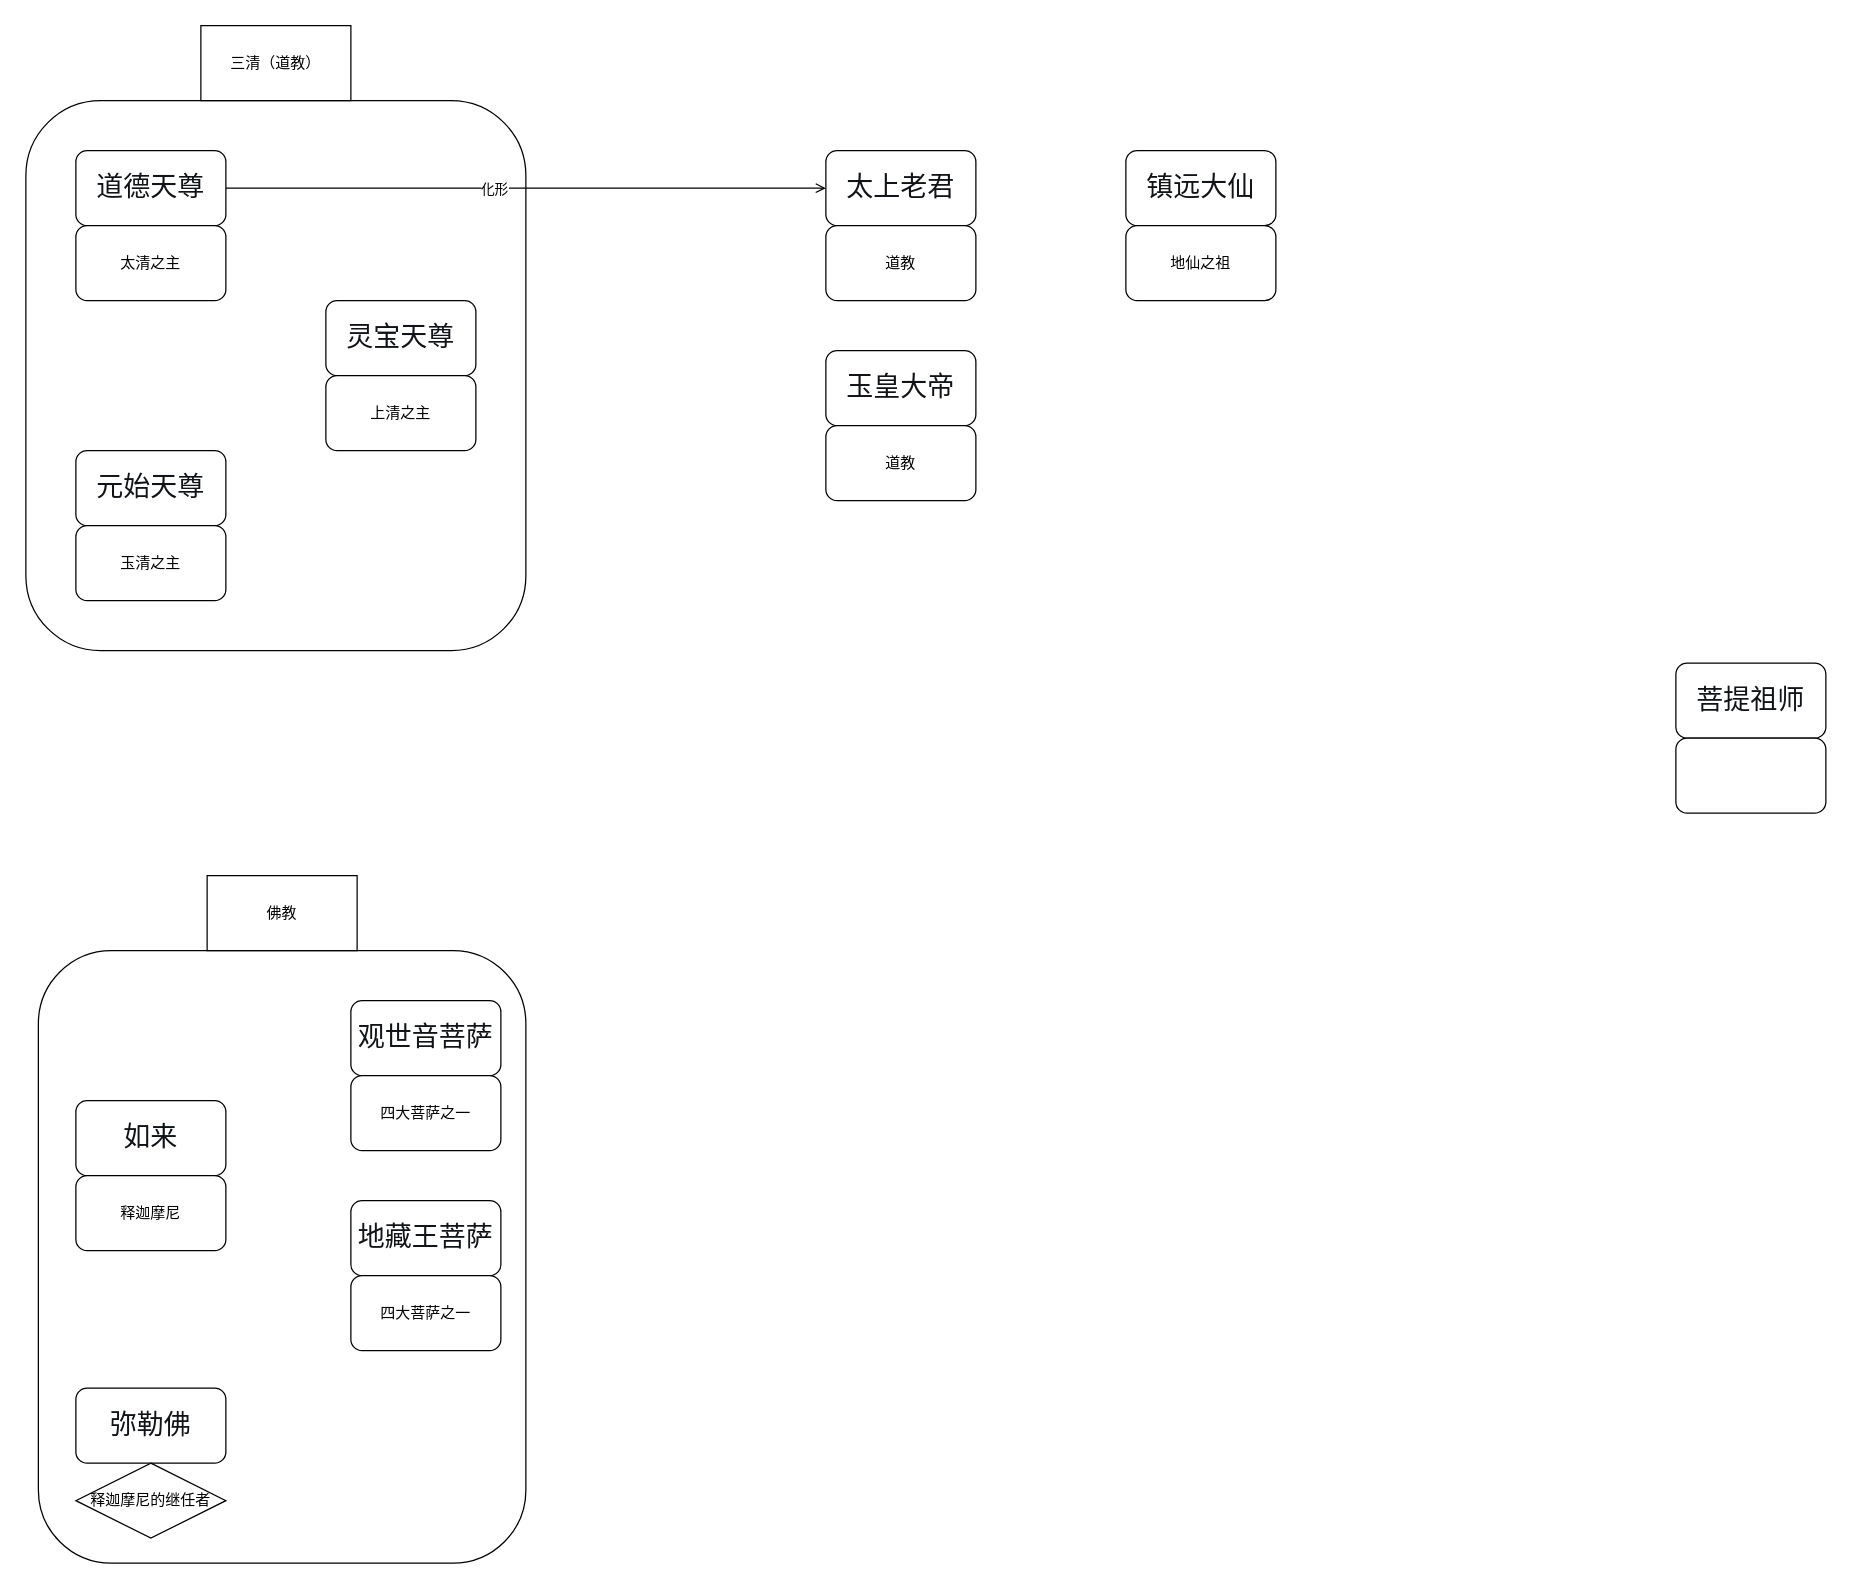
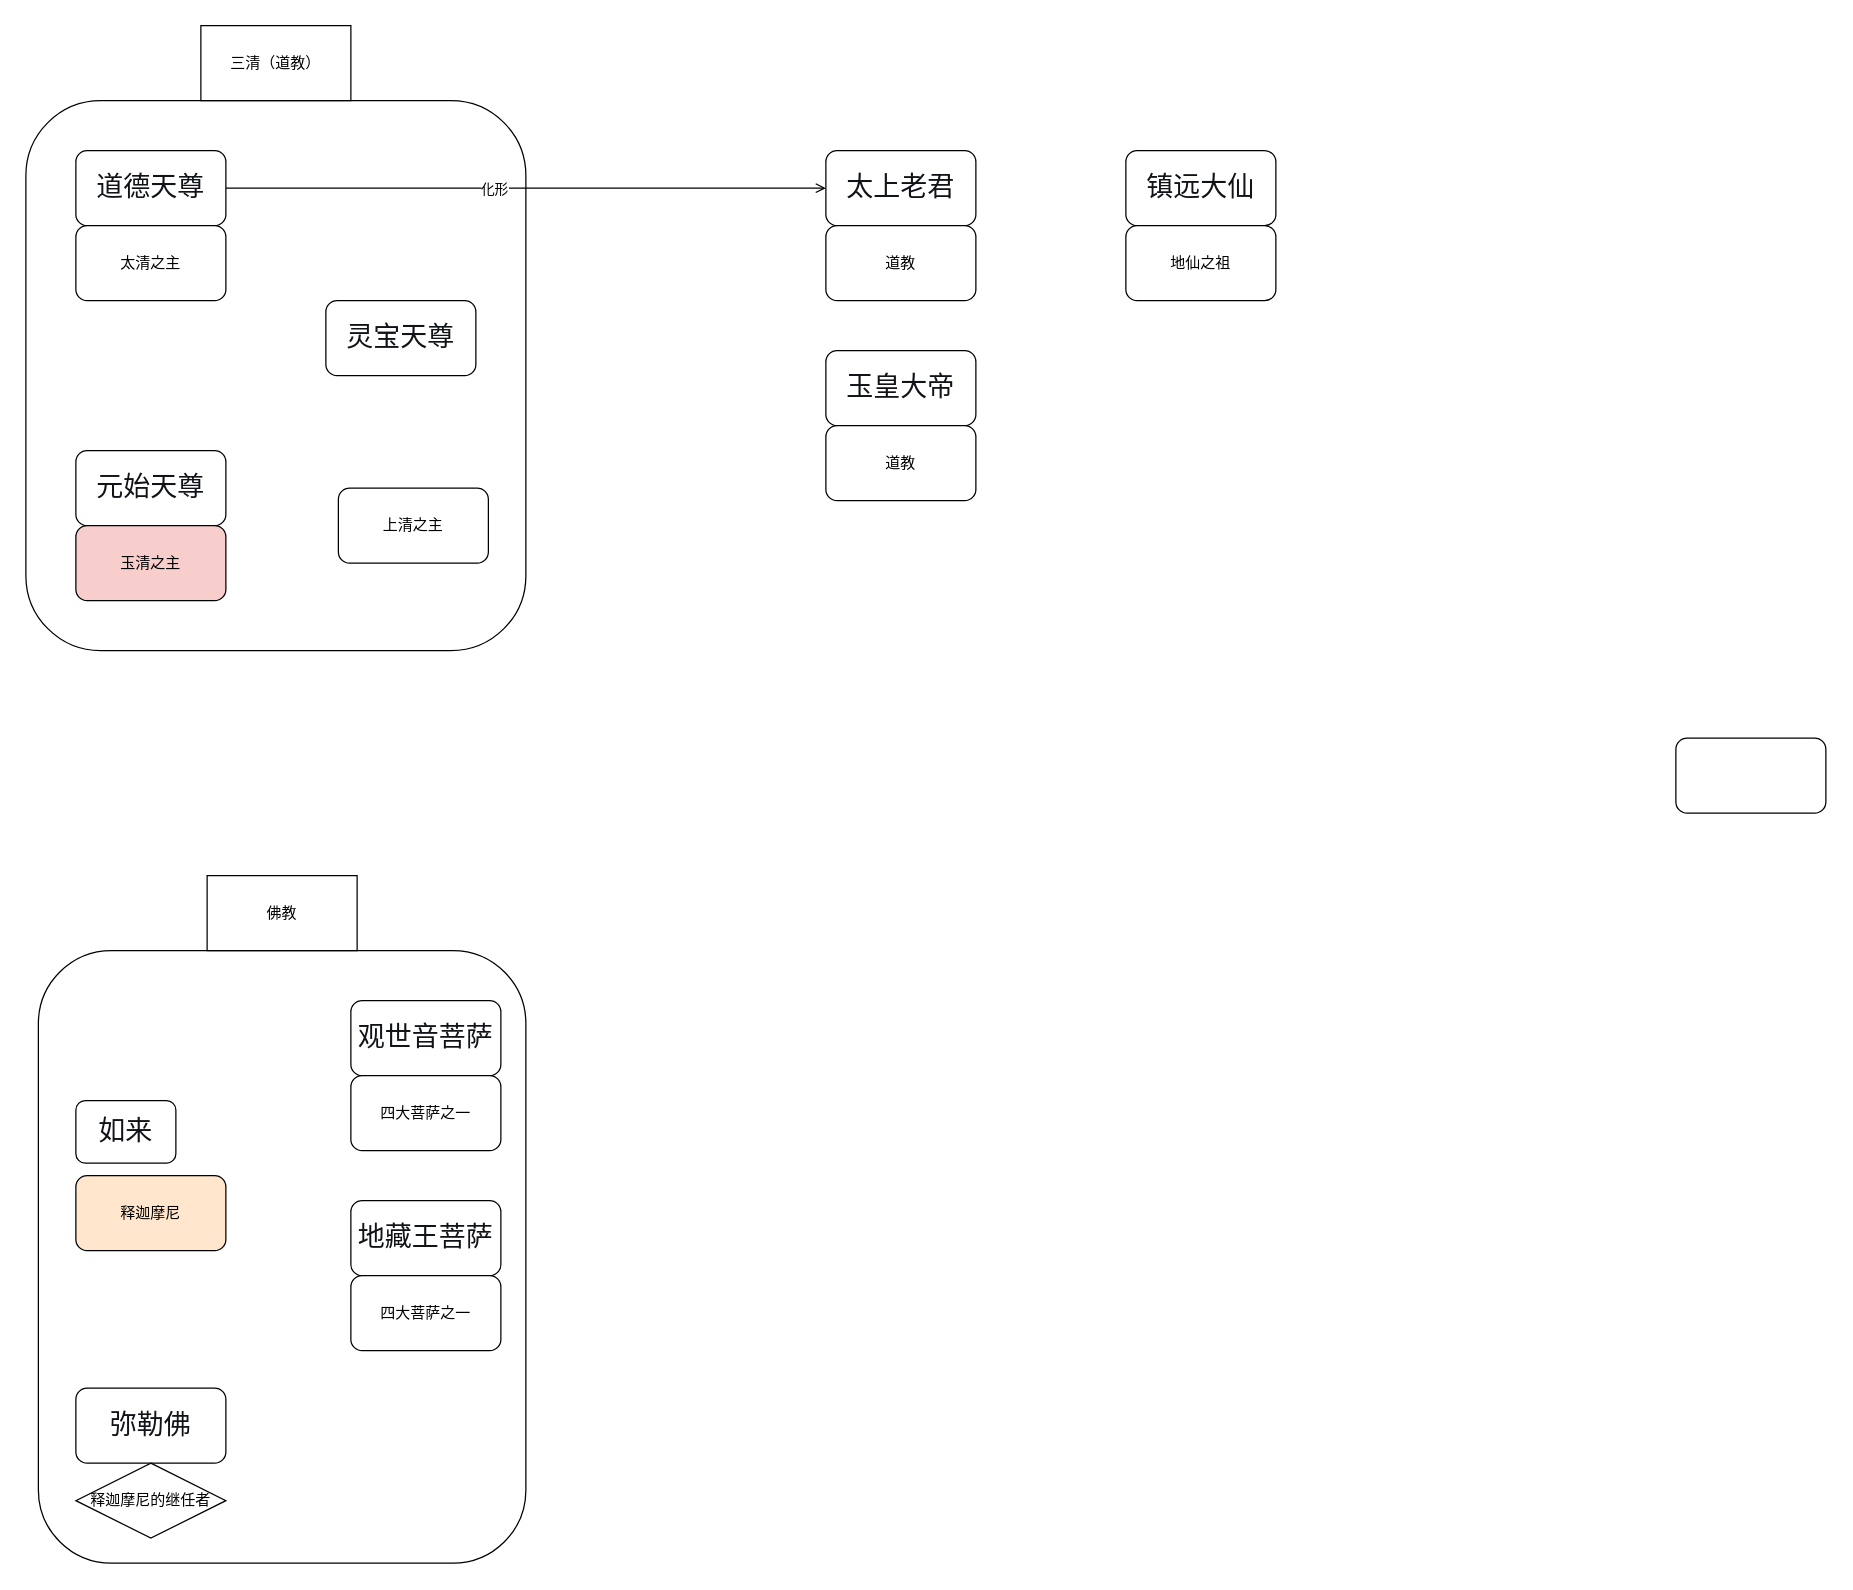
- <mxCell id="15" value="上清之主" style="rounded=1;whiteSpace=wrap;html=1;" vertex="1" parent="1"><mxGeometry x="260" y="300" width="120" height="60" as="geometry" /></mxCell>
+ <mxCell id="15" value="上清之主" style="rounded=1;whiteSpace=wrap;html=1;" vertex="1" parent="1"><mxGeometry x="270" y="390" width="120" height="60" as="geometry" /></mxCell>
- <mxCell id="13" value="玉清之主" style="rounded=1;whiteSpace=wrap;html=1;" vertex="1" parent="1"><mxGeometry x="60" y="420" width="120" height="60" as="geometry" /></mxCell>
+ <mxCell id="13" value="玉清之主" style="rounded=1;whiteSpace=wrap;html=1;fillColor=#f8cecc;" vertex="1" parent="1"><mxGeometry x="60" y="420" width="120" height="60" as="geometry" /></mxCell>
- <mxCell id="4" value="&lt;h1 style=&quot;color: rgb(16, 20, 24); font-weight: normal; margin: 0px; padding: 0px; display: flow-root; word-break: break-word; border: 0px; font-size: 1.8em; font-family: &amp;quot;Linux Libertine&amp;quot;, Georgia, Times, &amp;quot;Source Serif 4&amp;quot;, serif; line-height: 1.375; overflow-wrap: break-word; flex-grow: 1; text-align: start; background-color: rgb(255, 255, 255);&quot; dir=&quot;ltr&quot; lang=&quot;zh-Hans-CN&quot; class=&quot;firstHeading mw-first-heading&quot; id=&quot;firstHeading&quot;&gt;&lt;span class=&quot;mw-page-title-main&quot;&gt;菩提祖师&lt;/span&gt;&lt;/h1&gt;" style="rounded=1;whiteSpace=wrap;html=1;" vertex="1" parent="1"><mxGeometry x="1340" y="530" width="120" height="60" as="geometry" /></mxCell>
- <mxCell id="19" value="&lt;h1 style=&quot;color: rgb(16, 20, 24); font-weight: normal; margin: 0px; padding: 0px; display: flow-root; word-break: break-word; border: 0px; font-size: 1.8em; font-family: &amp;quot;Linux Libertine&amp;quot;, Georgia, Times, &amp;quot;Source Serif 4&amp;quot;, serif; line-height: 1.375; overflow-wrap: break-word; flex-grow: 1; text-align: start; background-color: rgb(255, 255, 255);&quot; dir=&quot;ltr&quot; lang=&quot;zh-Hans-CN&quot; class=&quot;firstHeading mw-first-heading&quot; id=&quot;firstHeading&quot;&gt;如来&lt;/h1&gt;" style="rounded=1;whiteSpace=wrap;html=1;" vertex="1" parent="1"><mxGeometry x="60" y="880" width="120" height="60" as="geometry" /></mxCell>
+ <mxCell id="19" value="&lt;h1 style=&quot;color: rgb(16, 20, 24); font-weight: normal; margin: 0px; padding: 0px; display: flow-root; word-break: break-word; border: 0px; font-size: 1.8em; font-family: &amp;quot;Linux Libertine&amp;quot;, Georgia, Times, &amp;quot;Source Serif 4&amp;quot;, serif; line-height: 1.375; overflow-wrap: break-word; flex-grow: 1; text-align: start; background-color: rgb(255, 255, 255);&quot; dir=&quot;ltr&quot; lang=&quot;zh-Hans-CN&quot; class=&quot;firstHeading mw-first-heading&quot; id=&quot;firstHeading&quot;&gt;如来&lt;/h1&gt;" style="rounded=1;whiteSpace=wrap;html=1;" vertex="1" parent="1"><mxGeometry x="60" y="880" width="80" height="50" as="geometry" /></mxCell>
- <mxCell id="20" value="释迦摩尼" style="rounded=1;whiteSpace=wrap;html=1;" vertex="1" parent="1"><mxGeometry x="60" y="940" width="120" height="60" as="geometry" /></mxCell>
+ <mxCell id="20" value="释迦摩尼" style="rounded=1;whiteSpace=wrap;html=1;fillColor=#ffe6cc;" vertex="1" parent="1"><mxGeometry x="60" y="940" width="120" height="60" as="geometry" /></mxCell>
